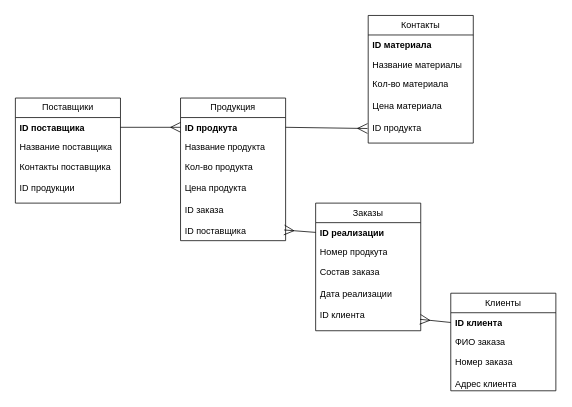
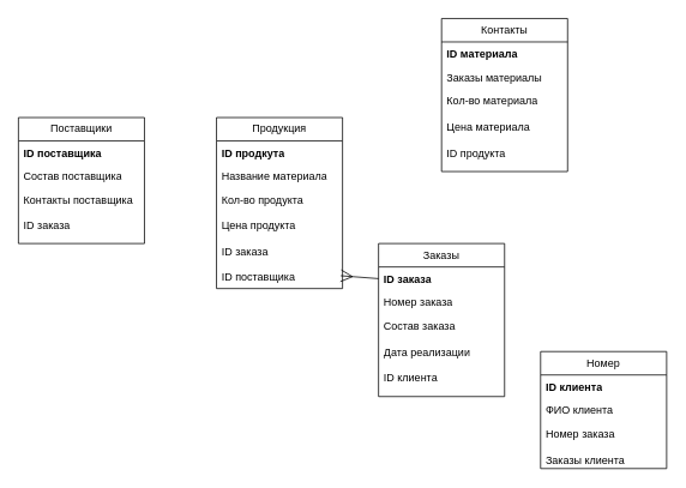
- <mxCell id="8" value="Название материалы" style="text;strokeColor=none;fillColor=none;align=left;verticalAlign=top;spacingLeft=4;spacingRight=4;overflow=hidden;rotatable=0;points=[[0,0.5],[1,0.5]];portConstraint=eastwest;whiteSpace=wrap;html=1;" vertex="1" parent="6"><mxGeometry y="52" width="140" height="26" as="geometry" /></mxCell>
+ <mxCell id="8" value="Заказы материалы" style="text;strokeColor=none;fillColor=none;align=left;verticalAlign=top;spacingLeft=4;spacingRight=4;overflow=hidden;rotatable=0;points=[[0,0.5],[1,0.5]];portConstraint=eastwest;whiteSpace=wrap;html=1;" vertex="1" parent="6"><mxGeometry y="52" width="140" height="26" as="geometry" /></mxCell>
- <mxCell id="24" value="" style="endArrow=ERmany;html=1;rounded=0;exitX=1;exitY=0.5;exitDx=0;exitDy=0;endFill=0;startSize=10;endSize=11;entryX=0;entryY=0.5;entryDx=0;entryDy=0;" edge="1" parent="1" source="15" target="3"><mxGeometry width="50" height="50" relative="1" as="geometry"><mxPoint x="434" y="369" as="sourcePoint" /><mxPoint x="250" y="420" as="targetPoint" /></mxGeometry></mxCell>
- <mxCell id="25" value="" style="endArrow=ERmany;html=1;rounded=0;exitX=1;exitY=0.5;exitDx=0;exitDy=0;entryX=-0.007;entryY=0.789;entryDx=0;entryDy=0;entryPerimeter=0;endFill=0;startSize=10;endSize=11;" edge="1" parent="1" source="3" target="9"><mxGeometry width="50" height="50" relative="1" as="geometry"><mxPoint x="434" y="369" as="sourcePoint" /><mxPoint x="348" y="366" as="targetPoint" /></mxGeometry></mxCell>
- <mxCell id="16" value="Название поставщика" style="text;strokeColor=none;fillColor=none;align=left;verticalAlign=top;spacingLeft=4;spacingRight=4;overflow=hidden;rotatable=0;points=[[0,0.5],[1,0.5]];portConstraint=eastwest;whiteSpace=wrap;html=1;" vertex="1" parent="14"><mxGeometry y="52" width="140" height="26" as="geometry" /></mxCell>
+ <mxCell id="16" value="Состав поставщика" style="text;strokeColor=none;fillColor=none;align=left;verticalAlign=top;spacingLeft=4;spacingRight=4;overflow=hidden;rotatable=0;points=[[0,0.5],[1,0.5]];portConstraint=eastwest;whiteSpace=wrap;html=1;" vertex="1" parent="14"><mxGeometry y="52" width="140" height="26" as="geometry" /></mxCell>
- <mxCell id="4" value="Название продукта" style="text;strokeColor=none;fillColor=none;align=left;verticalAlign=top;spacingLeft=4;spacingRight=4;overflow=hidden;rotatable=0;points=[[0,0.5],[1,0.5]];portConstraint=eastwest;whiteSpace=wrap;html=1;" vertex="1" parent="2"><mxGeometry y="52" width="140" height="26" as="geometry" /></mxCell>
+ <mxCell id="4" value="Название материала" style="text;strokeColor=none;fillColor=none;align=left;verticalAlign=top;spacingLeft=4;spacingRight=4;overflow=hidden;rotatable=0;points=[[0,0.5],[1,0.5]];portConstraint=eastwest;whiteSpace=wrap;html=1;" vertex="1" parent="2"><mxGeometry y="52" width="140" height="26" as="geometry" /></mxCell>
- <mxCell id="17" value="Контакты поставщика&lt;div&gt;&lt;br&gt;&lt;/div&gt;&lt;div&gt;ID продукции&lt;/div&gt;" style="text;strokeColor=none;fillColor=none;align=left;verticalAlign=top;spacingLeft=4;spacingRight=4;overflow=hidden;rotatable=0;points=[[0,0.5],[1,0.5]];portConstraint=eastwest;whiteSpace=wrap;html=1;" vertex="1" parent="14"><mxGeometry y="78" width="140" height="62" as="geometry" /></mxCell>
+ <mxCell id="17" value="Контакты поставщика&lt;div&gt;&lt;br&gt;&lt;/div&gt;&lt;div&gt;ID заказа&lt;/div&gt;" style="text;strokeColor=none;fillColor=none;align=left;verticalAlign=top;spacingLeft=4;spacingRight=4;overflow=hidden;rotatable=0;points=[[0,0.5],[1,0.5]];portConstraint=eastwest;whiteSpace=wrap;html=1;" vertex="1" parent="14"><mxGeometry y="78" width="140" height="62" as="geometry" /></mxCell>
- <mxCell id="11" value="ID реализации" style="text;strokeColor=none;fillColor=none;align=left;verticalAlign=top;spacingLeft=4;spacingRight=4;overflow=hidden;rotatable=0;points=[[0,0.5],[1,0.5]];portConstraint=eastwest;whiteSpace=wrap;html=1;fontStyle=1" vertex="1" parent="10"><mxGeometry y="26" width="140" height="26" as="geometry" /></mxCell>
+ <mxCell id="11" value="ID заказа" style="text;strokeColor=none;fillColor=none;align=left;verticalAlign=top;spacingLeft=4;spacingRight=4;overflow=hidden;rotatable=0;points=[[0,0.5],[1,0.5]];portConstraint=eastwest;whiteSpace=wrap;html=1;fontStyle=1" vertex="1" parent="10"><mxGeometry y="26" width="140" height="26" as="geometry" /></mxCell>
- <mxCell id="12" value="Номер продкута" style="text;strokeColor=none;fillColor=none;align=left;verticalAlign=top;spacingLeft=4;spacingRight=4;overflow=hidden;rotatable=0;points=[[0,0.5],[1,0.5]];portConstraint=eastwest;whiteSpace=wrap;html=1;" vertex="1" parent="10"><mxGeometry y="52" width="140" height="26" as="geometry" /></mxCell>
+ <mxCell id="12" value="Номер заказа" style="text;strokeColor=none;fillColor=none;align=left;verticalAlign=top;spacingLeft=4;spacingRight=4;overflow=hidden;rotatable=0;points=[[0,0.5],[1,0.5]];portConstraint=eastwest;whiteSpace=wrap;html=1;" vertex="1" parent="10"><mxGeometry y="52" width="140" height="26" as="geometry" /></mxCell>
- <mxCell id="18" value="Клиенты" style="swimlane;fontStyle=0;childLayout=stackLayout;horizontal=1;startSize=26;fillColor=none;horizontalStack=0;resizeParent=1;resizeParentMax=0;resizeLast=0;collapsible=1;marginBottom=0;whiteSpace=wrap;html=1;" vertex="1" parent="1"><mxGeometry x="600" y="390" width="140" height="130" as="geometry" /></mxCell>
+ <mxCell id="18" value="Номер" style="swimlane;fontStyle=0;childLayout=stackLayout;horizontal=1;startSize=26;fillColor=none;horizontalStack=0;resizeParent=1;resizeParentMax=0;resizeLast=0;collapsible=1;marginBottom=0;whiteSpace=wrap;html=1;" vertex="1" parent="1"><mxGeometry x="600" y="390" width="140" height="130" as="geometry" /></mxCell>
- <mxCell id="22" value="" style="endArrow=ERmany;html=1;rounded=0;exitX=0;exitY=0.5;exitDx=0;exitDy=0;entryX=0.994;entryY=0.835;entryDx=0;entryDy=0;entryPerimeter=0;endFill=0;startSize=10;endSize=11;" edge="1" parent="1" source="19" target="13"><mxGeometry width="50" height="50" relative="1" as="geometry"><mxPoint x="610" y="460" as="sourcePoint" /><mxPoint x="660" y="410" as="targetPoint" /></mxGeometry></mxCell>
- <mxCell id="20" value="ФИО заказа" style="text;strokeColor=none;fillColor=none;align=left;verticalAlign=top;spacingLeft=4;spacingRight=4;overflow=hidden;rotatable=0;points=[[0,0.5],[1,0.5]];portConstraint=eastwest;whiteSpace=wrap;html=1;" vertex="1" parent="18"><mxGeometry y="52" width="140" height="26" as="geometry" /></mxCell>
+ <mxCell id="20" value="ФИО клиента" style="text;strokeColor=none;fillColor=none;align=left;verticalAlign=top;spacingLeft=4;spacingRight=4;overflow=hidden;rotatable=0;points=[[0,0.5],[1,0.5]];portConstraint=eastwest;whiteSpace=wrap;html=1;" vertex="1" parent="18"><mxGeometry y="52" width="140" height="26" as="geometry" /></mxCell>
- <mxCell id="21" value="Номер заказа&lt;div&gt;&lt;br&gt;&lt;/div&gt;&lt;div&gt;Адрес клиента&lt;/div&gt;" style="text;strokeColor=none;fillColor=none;align=left;verticalAlign=top;spacingLeft=4;spacingRight=4;overflow=hidden;rotatable=0;points=[[0,0.5],[1,0.5]];portConstraint=eastwest;whiteSpace=wrap;html=1;" vertex="1" parent="18"><mxGeometry y="78" width="140" height="52" as="geometry" /></mxCell>
+ <mxCell id="21" value="Номер заказа&lt;div&gt;&lt;br&gt;&lt;/div&gt;&lt;div&gt;Заказы клиента&lt;/div&gt;" style="text;strokeColor=none;fillColor=none;align=left;verticalAlign=top;spacingLeft=4;spacingRight=4;overflow=hidden;rotatable=0;points=[[0,0.5],[1,0.5]];portConstraint=eastwest;whiteSpace=wrap;html=1;" vertex="1" parent="18"><mxGeometry y="78" width="140" height="52" as="geometry" /></mxCell>
